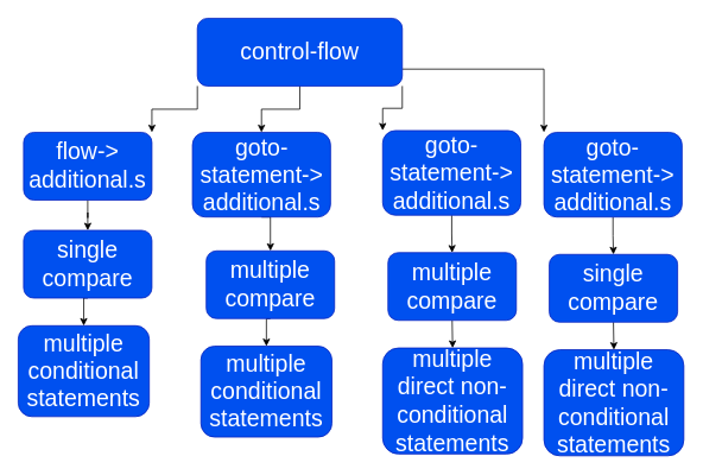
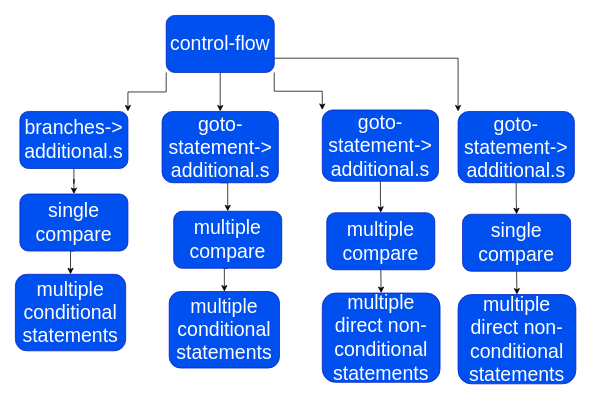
- <mxCell id="7" value="&lt;font style=&quot;font-size: 26px;&quot;&gt;control-flow&lt;/font&gt;" style="rounded=1;whiteSpace=wrap;html=1;fillColor=#0050ef;fontColor=#ffffff;strokeColor=#001DBC;" vertex="1" parent="1"><mxGeometry x="221" y="20" width="230" height="76" as="geometry" /></mxCell>
+ <mxCell id="7" value="&lt;font style=&quot;font-size: 26px;&quot;&gt;control-flow&lt;/font&gt;" style="rounded=1;whiteSpace=wrap;html=1;fillColor=#0050ef;fontColor=#ffffff;strokeColor=#001DBC;" vertex="1" parent="1"><mxGeometry x="221" y="20" width="144" height="76" as="geometry" /></mxCell>
- <mxCell id="11" value="&lt;font style=&quot;font-size: 26px;&quot;&gt;flow-&amp;gt; additional.s&lt;/font&gt;" style="rounded=1;whiteSpace=wrap;html=1;fillColor=#0050ef;fontColor=#ffffff;strokeColor=#001DBC;" vertex="1" parent="1"><mxGeometry x="26" y="148" width="144" height="76" as="geometry" /></mxCell>
+ <mxCell id="11" value="&lt;font style=&quot;font-size: 26px;&quot;&gt;branches-&amp;gt; additional.s&lt;/font&gt;" style="rounded=1;whiteSpace=wrap;html=1;fillColor=#0050ef;fontColor=#ffffff;strokeColor=#001DBC;" vertex="1" parent="1"><mxGeometry x="26" y="148" width="144" height="76" as="geometry" /></mxCell>
